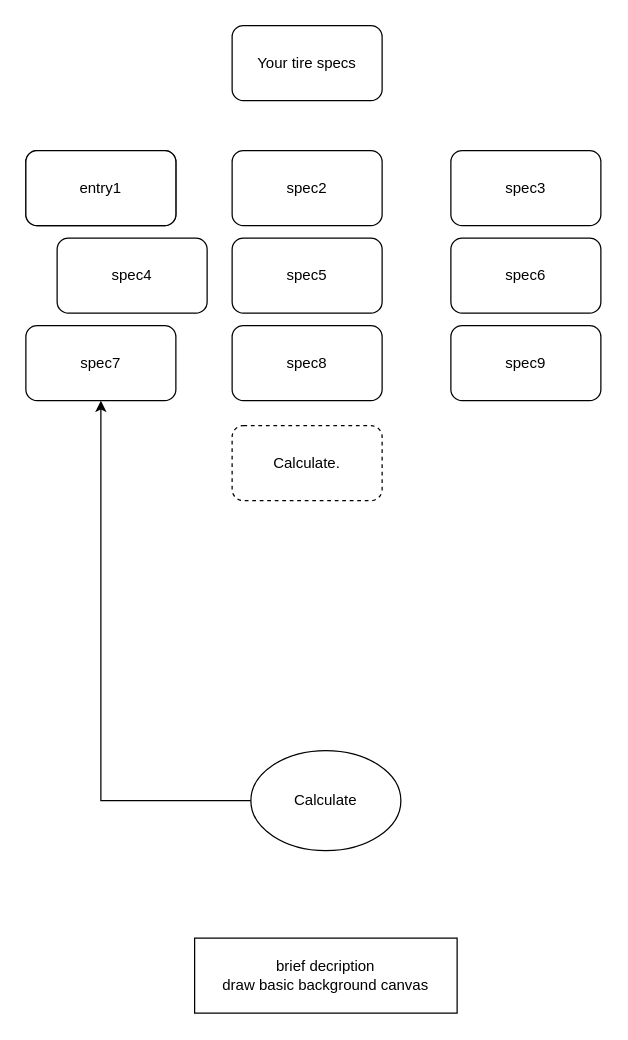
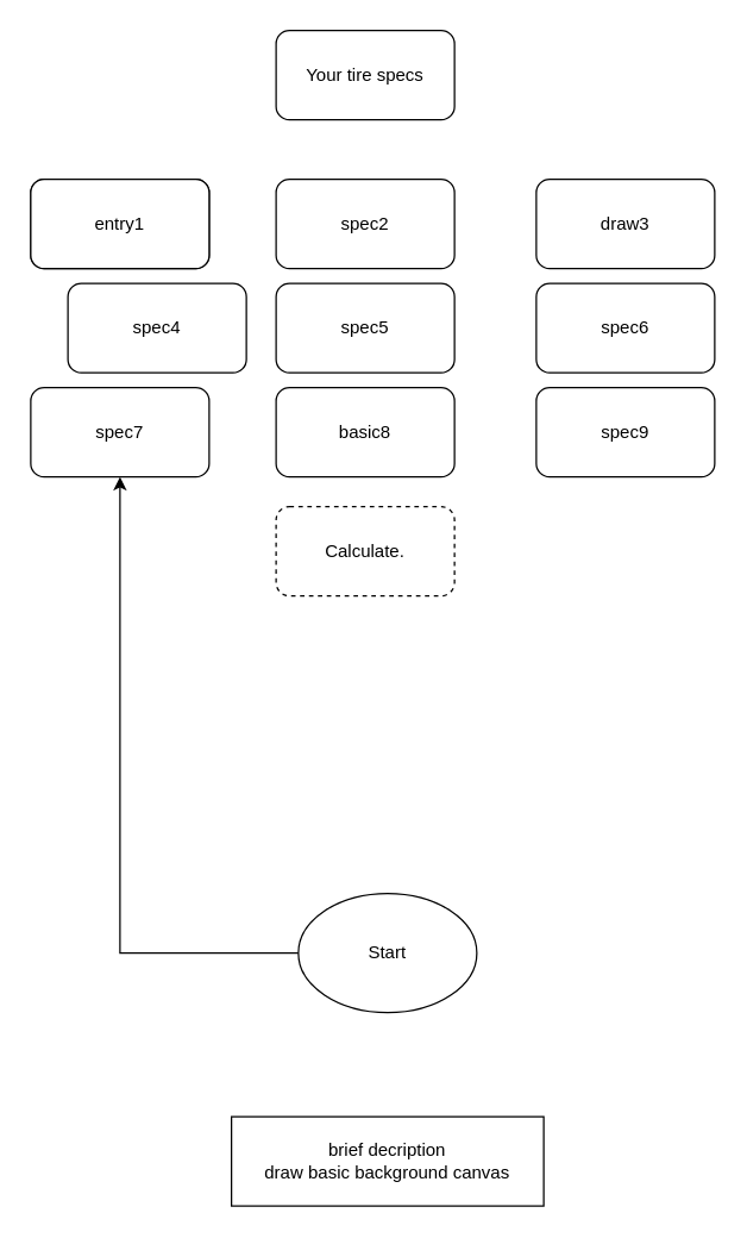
- <mxCell id="5" value="spec3" style="rounded=1;whiteSpace=wrap;html=1;" vertex="1" parent="1"><mxGeometry x="360" y="120" width="120" height="60" as="geometry" /></mxCell>
+ <mxCell id="5" value="draw3" style="rounded=1;whiteSpace=wrap;html=1;" vertex="1" parent="1"><mxGeometry x="360" y="120" width="120" height="60" as="geometry" /></mxCell>
- <mxCell id="11" value="spec8" style="rounded=1;whiteSpace=wrap;html=1;" vertex="1" parent="1"><mxGeometry x="185" y="260" width="120" height="60" as="geometry" /></mxCell>
+ <mxCell id="11" value="basic8" style="rounded=1;whiteSpace=wrap;html=1;" vertex="1" parent="1"><mxGeometry x="185" y="260" width="120" height="60" as="geometry" /></mxCell>
- <mxCell id="15" value="Calculate" style="ellipse;whiteSpace=wrap;html=1;" vertex="1" parent="1"><mxGeometry x="200" y="600" width="120" height="80" as="geometry" /></mxCell>
+ <mxCell id="15" value="Start" style="ellipse;whiteSpace=wrap;html=1;" vertex="1" parent="1"><mxGeometry x="200" y="600" width="120" height="80" as="geometry" /></mxCell>
